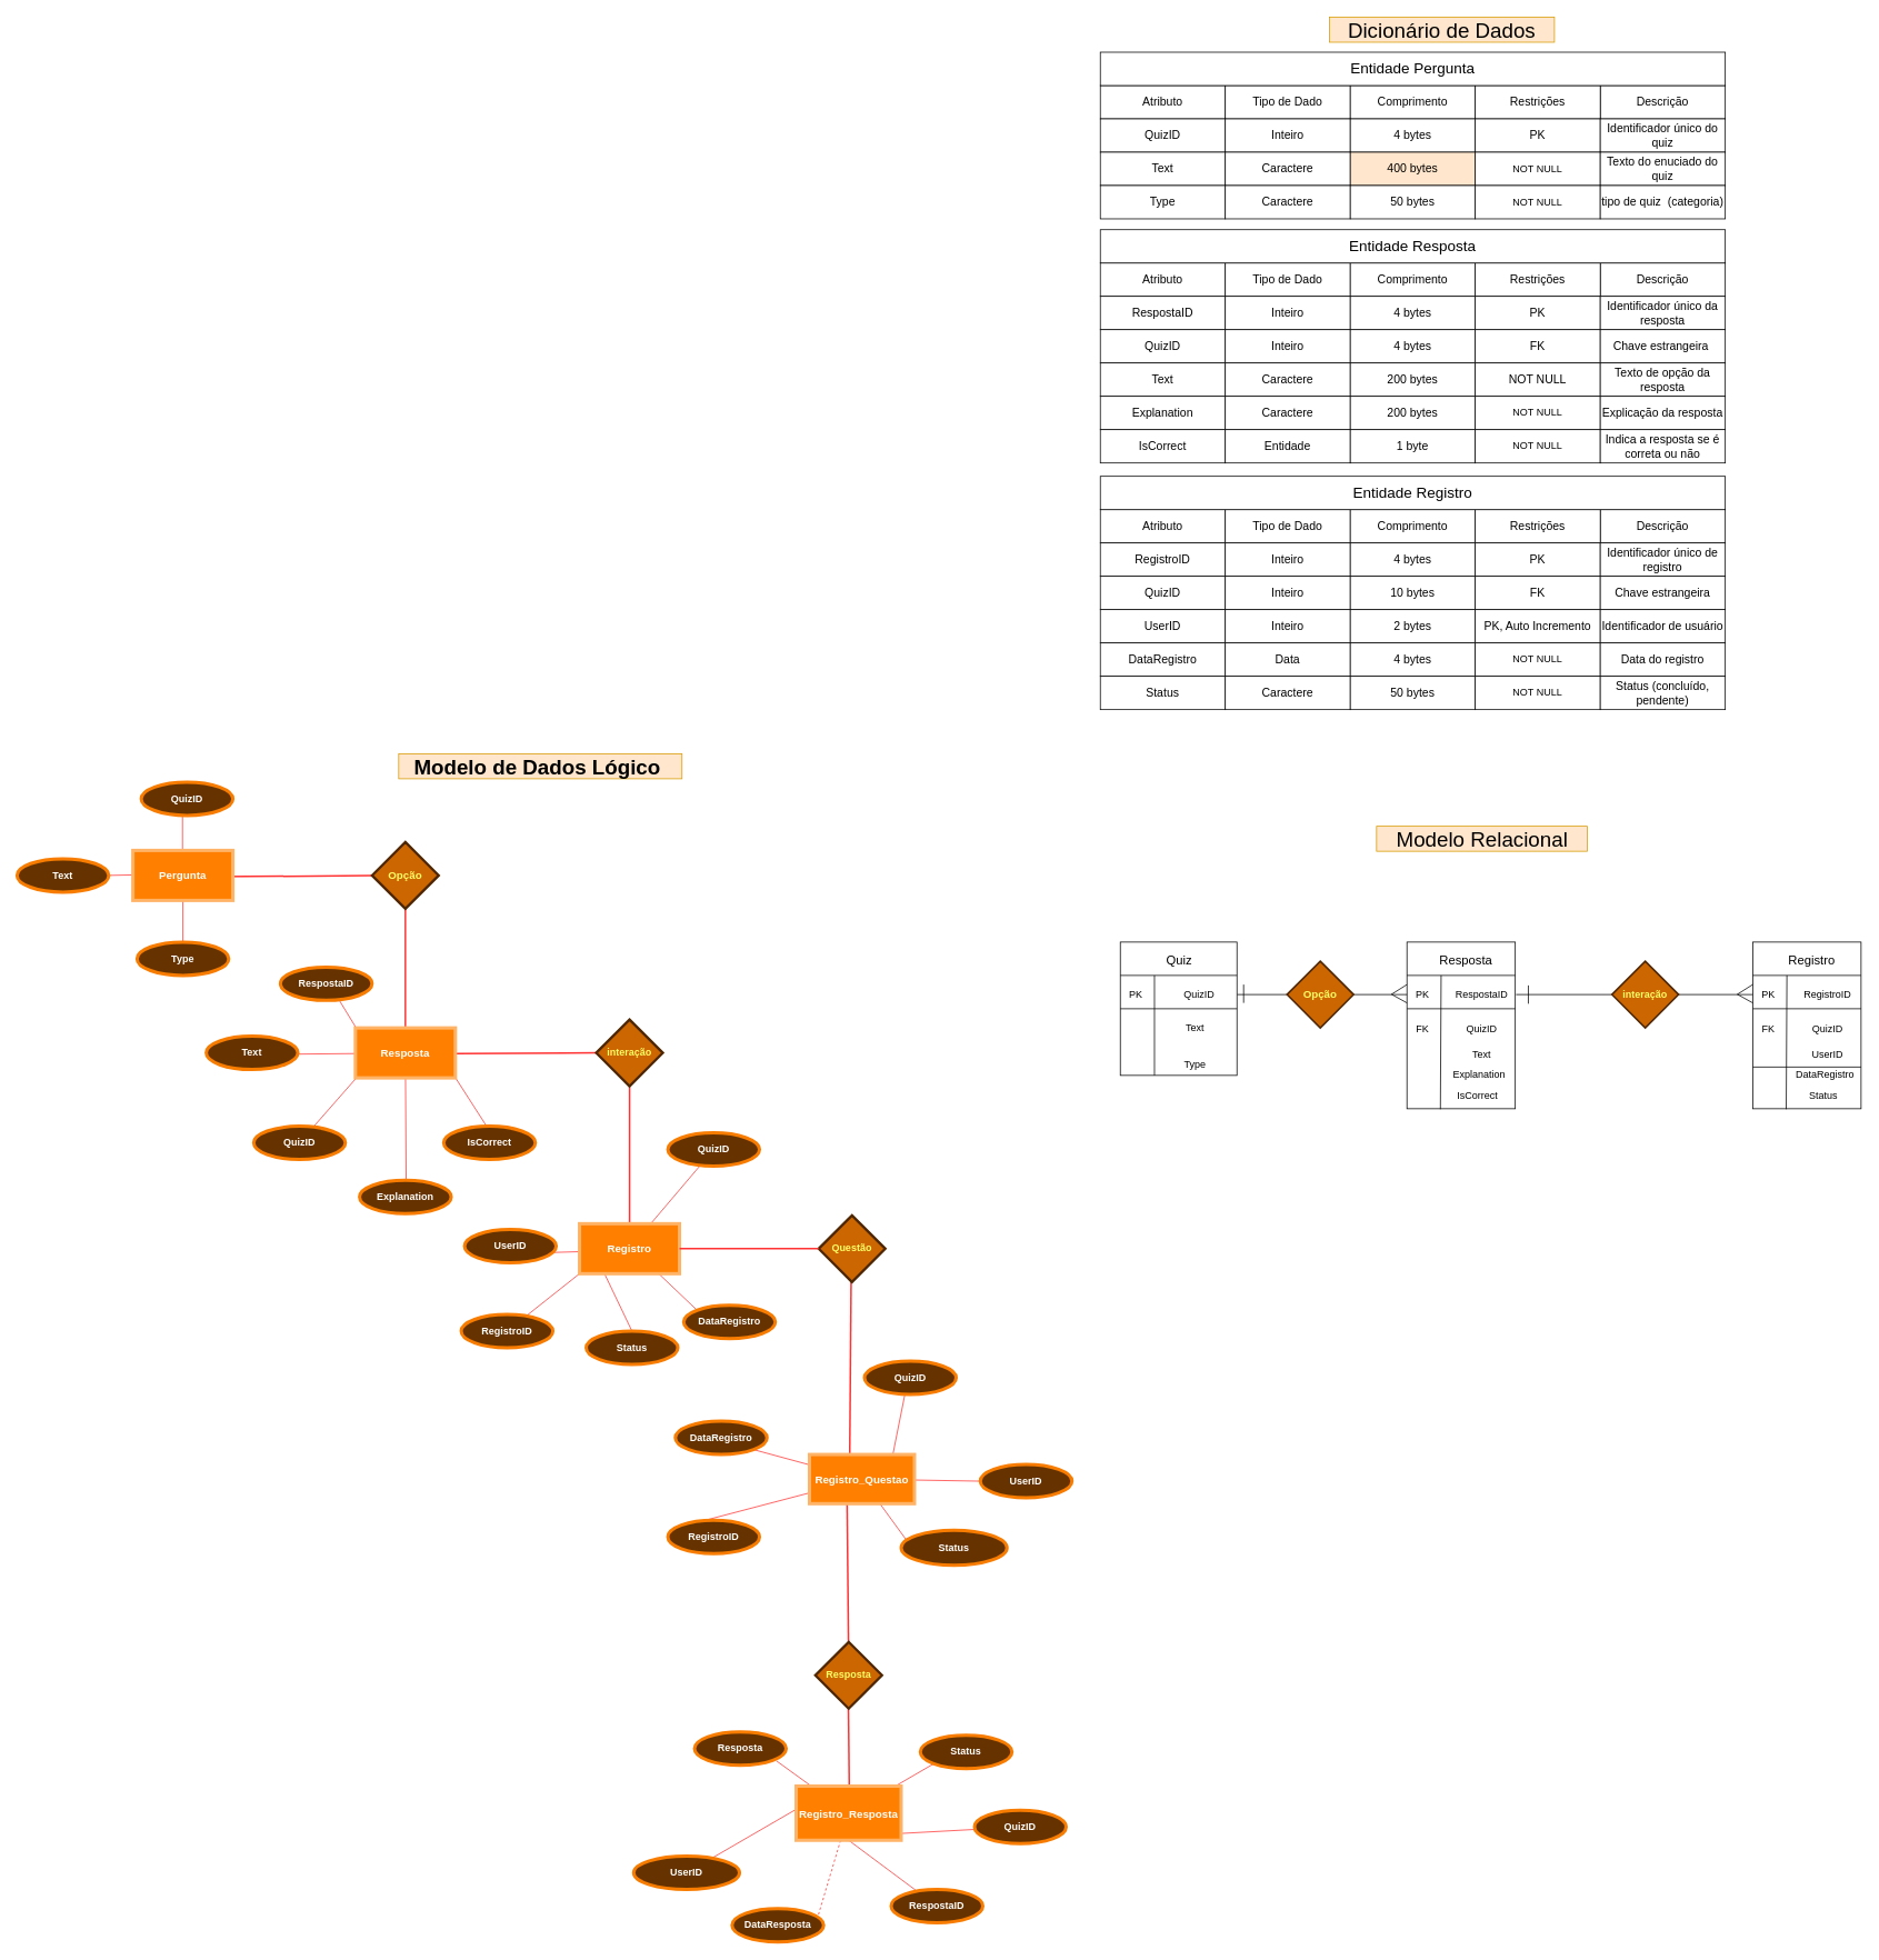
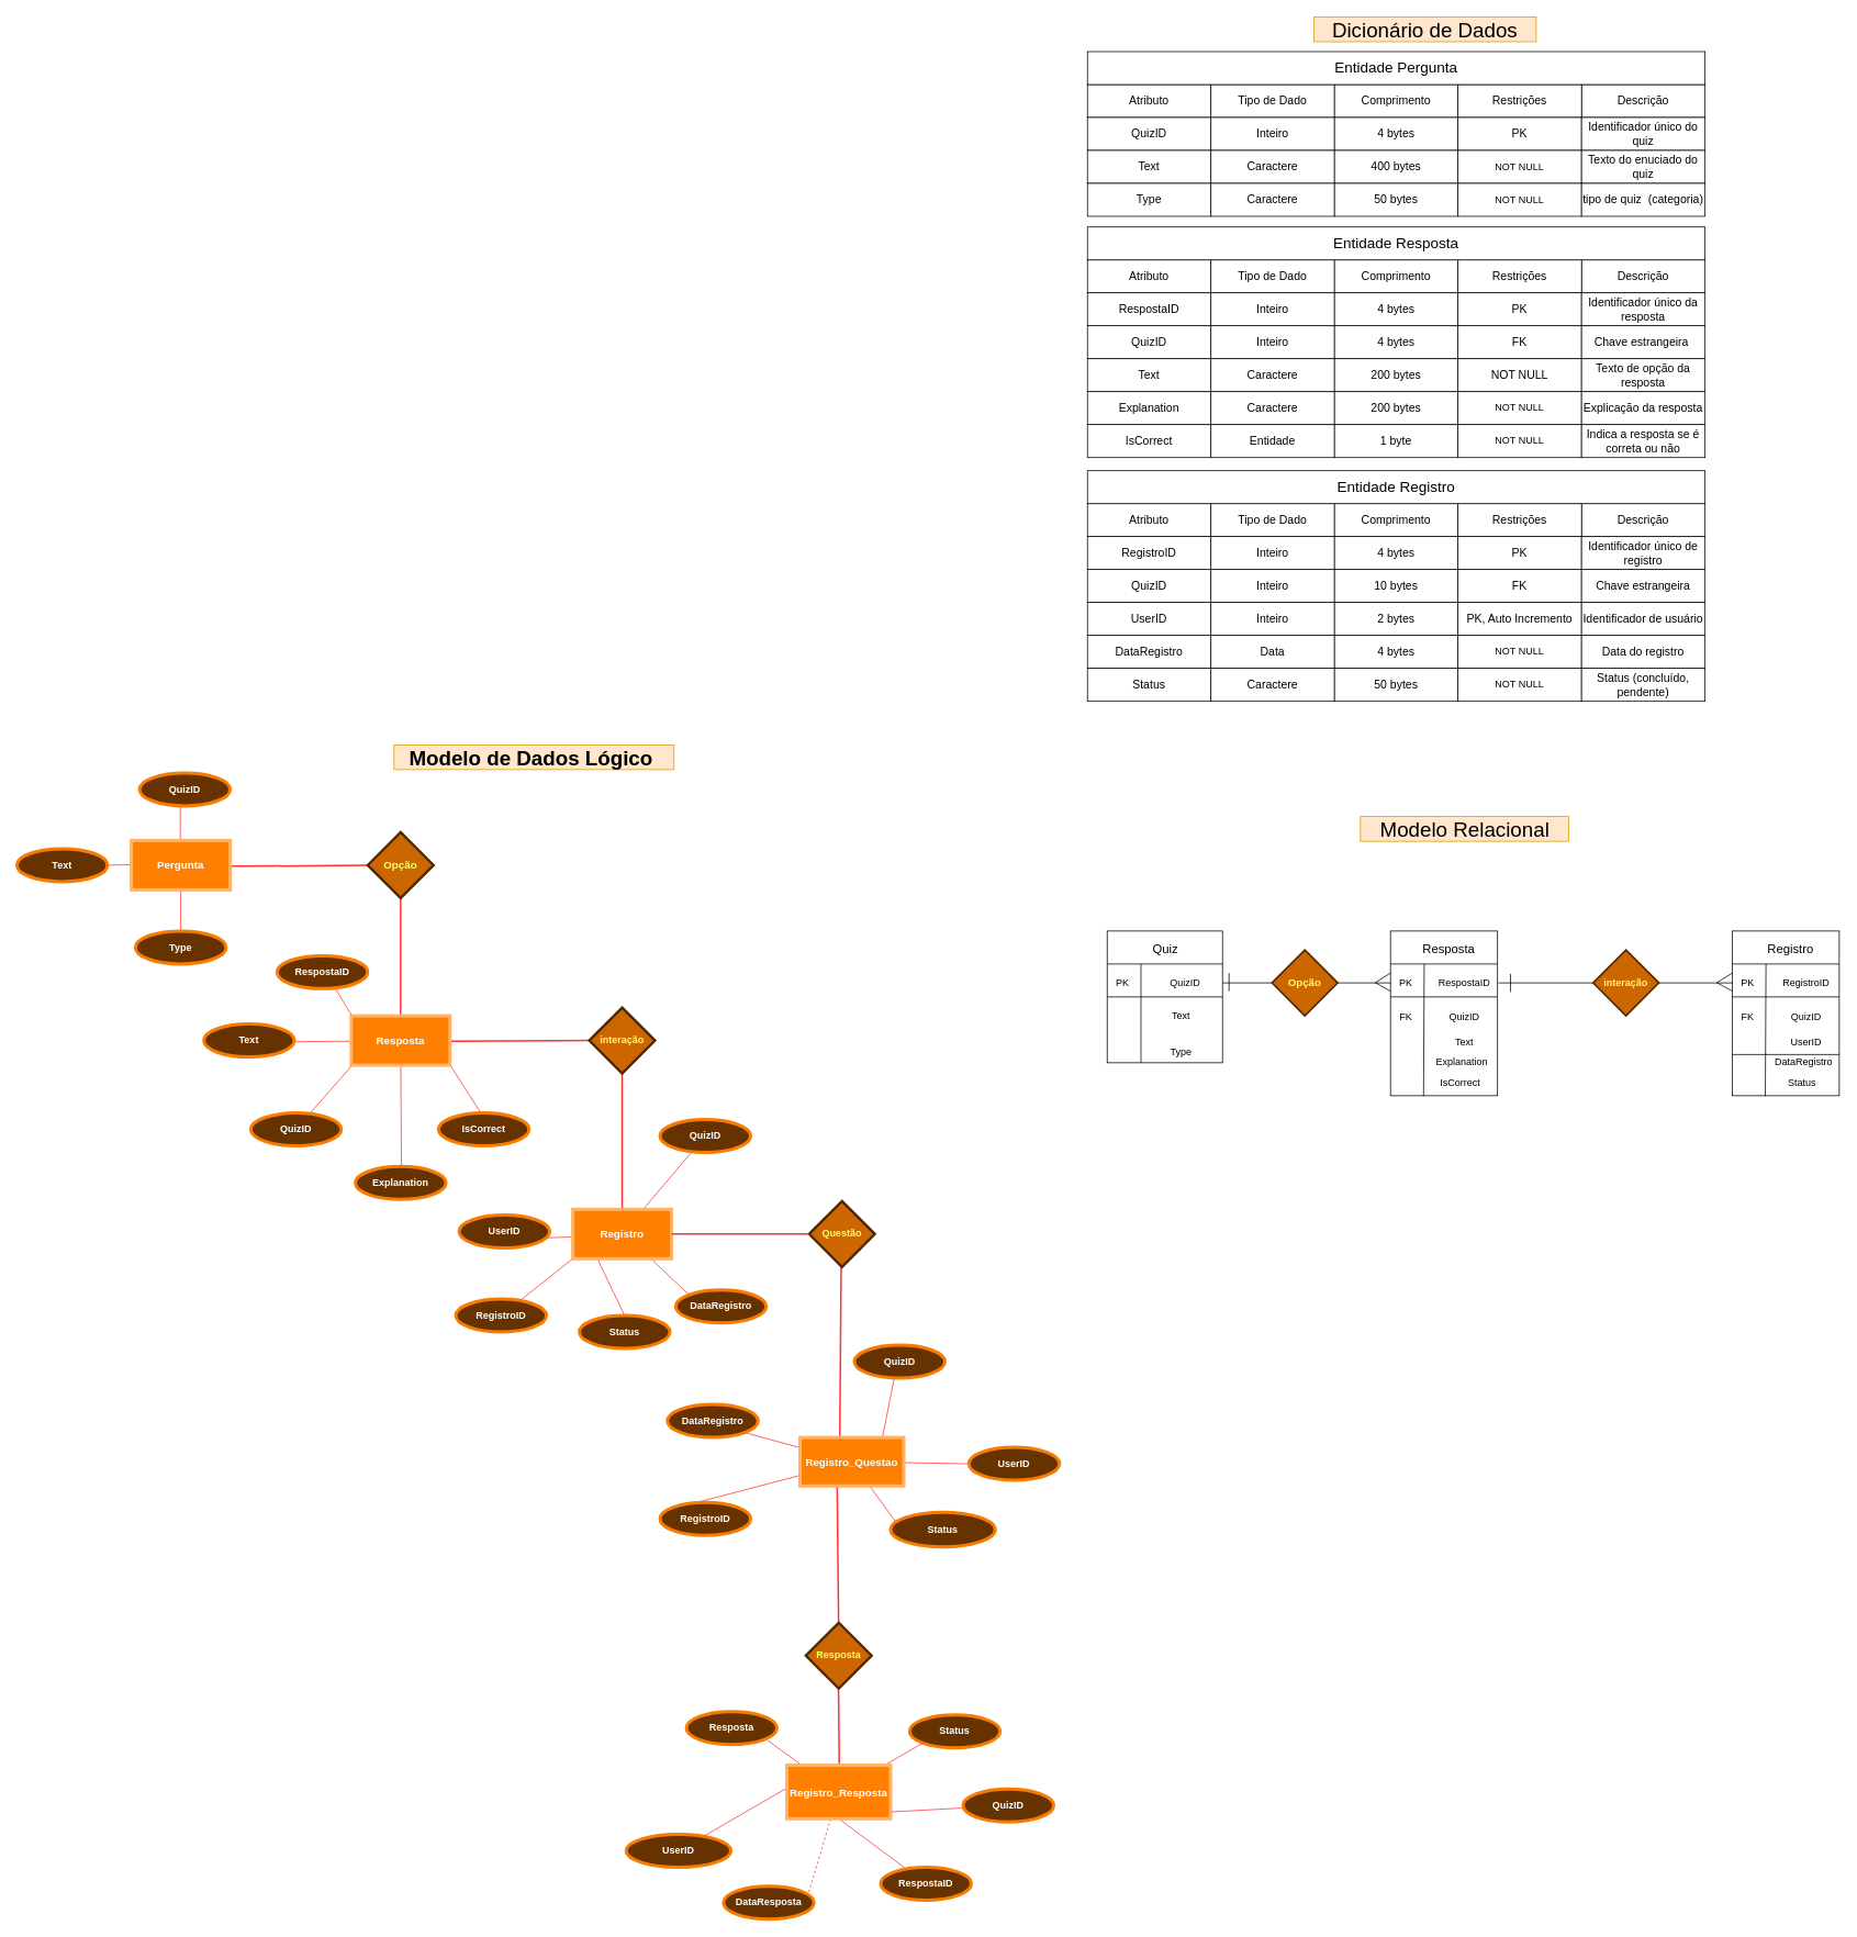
- <mxCell id="109" value="&lt;font style=&quot;font-size: 14px;&quot;&gt;400 bytes&lt;/font&gt;" style="rounded=0;whiteSpace=wrap;html=1;fillColor=#ffe6cc;" parent="1" vertex="1"><mxGeometry x="1620" y="182" width="150" height="40" as="geometry" /></mxCell>
+ <mxCell id="109" value="&lt;font style=&quot;font-size: 14px;&quot;&gt;400 bytes&lt;/font&gt;" style="rounded=0;whiteSpace=wrap;html=1;" parent="1" vertex="1"><mxGeometry x="1620" y="182" width="150" height="40" as="geometry" /></mxCell>
